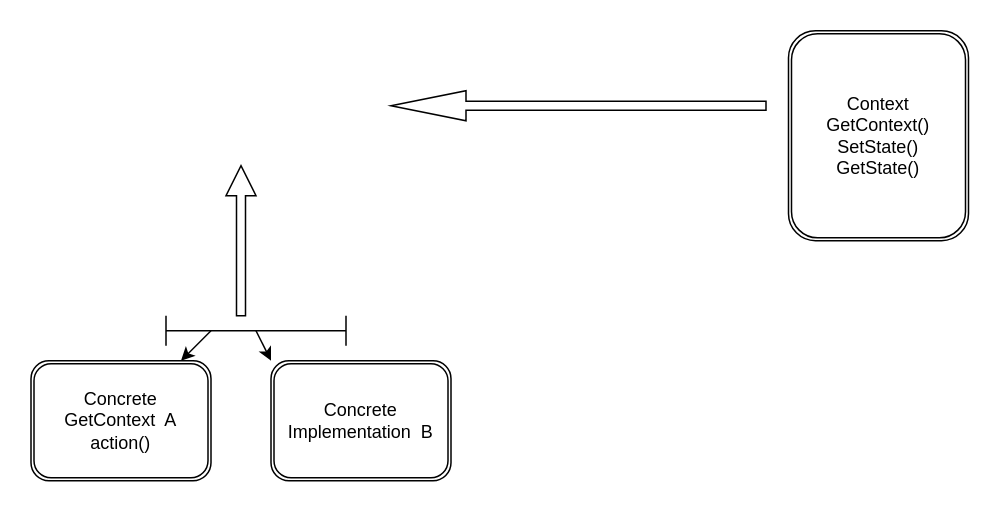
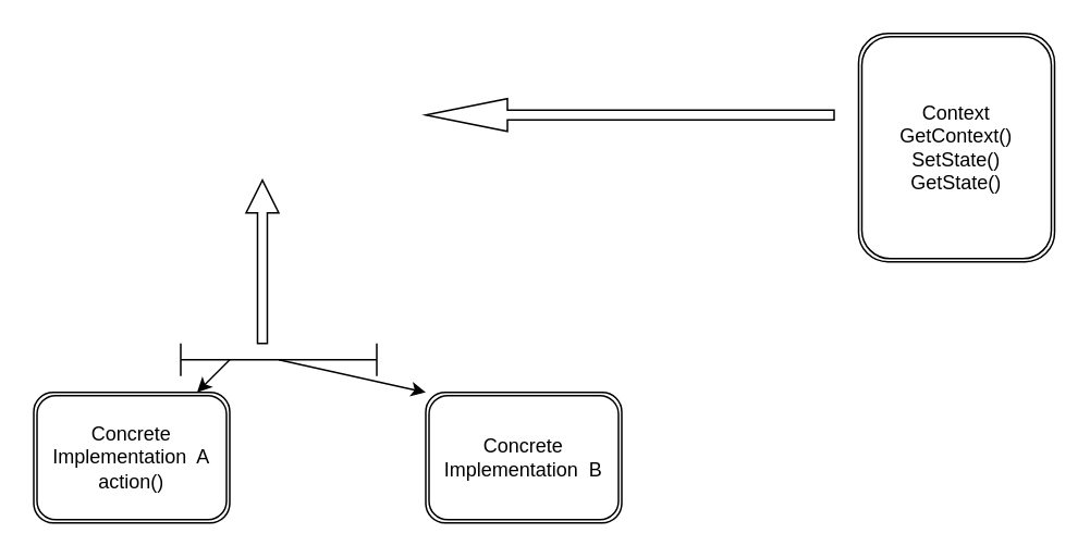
- <mxCell id="3" value="Concrete GetContext&amp;nbsp; A&lt;br&gt;action()" style="shape=ext;double=1;rounded=1;whiteSpace=wrap;html=1;" vertex="1" parent="1"><mxGeometry x="20" y="240" width="120" height="80" as="geometry" /></mxCell>
+ <mxCell id="3" value="Concrete Implementation&amp;nbsp; A&lt;br&gt;action()" style="shape=ext;double=1;rounded=1;whiteSpace=wrap;html=1;" vertex="1" parent="1"><mxGeometry x="20" y="240" width="120" height="80" as="geometry" /></mxCell>
- <mxCell id="4" value="Concrete Implementation&amp;nbsp; B" style="shape=ext;double=1;rounded=1;whiteSpace=wrap;html=1;" vertex="1" parent="1"><mxGeometry x="180" y="240" width="120" height="80" as="geometry" /></mxCell>
+ <mxCell id="4" value="Concrete Implementation&amp;nbsp; B" style="shape=ext;double=1;rounded=1;whiteSpace=wrap;html=1;" vertex="1" parent="1"><mxGeometry x="260" y="240" width="120" height="80" as="geometry" /></mxCell>
